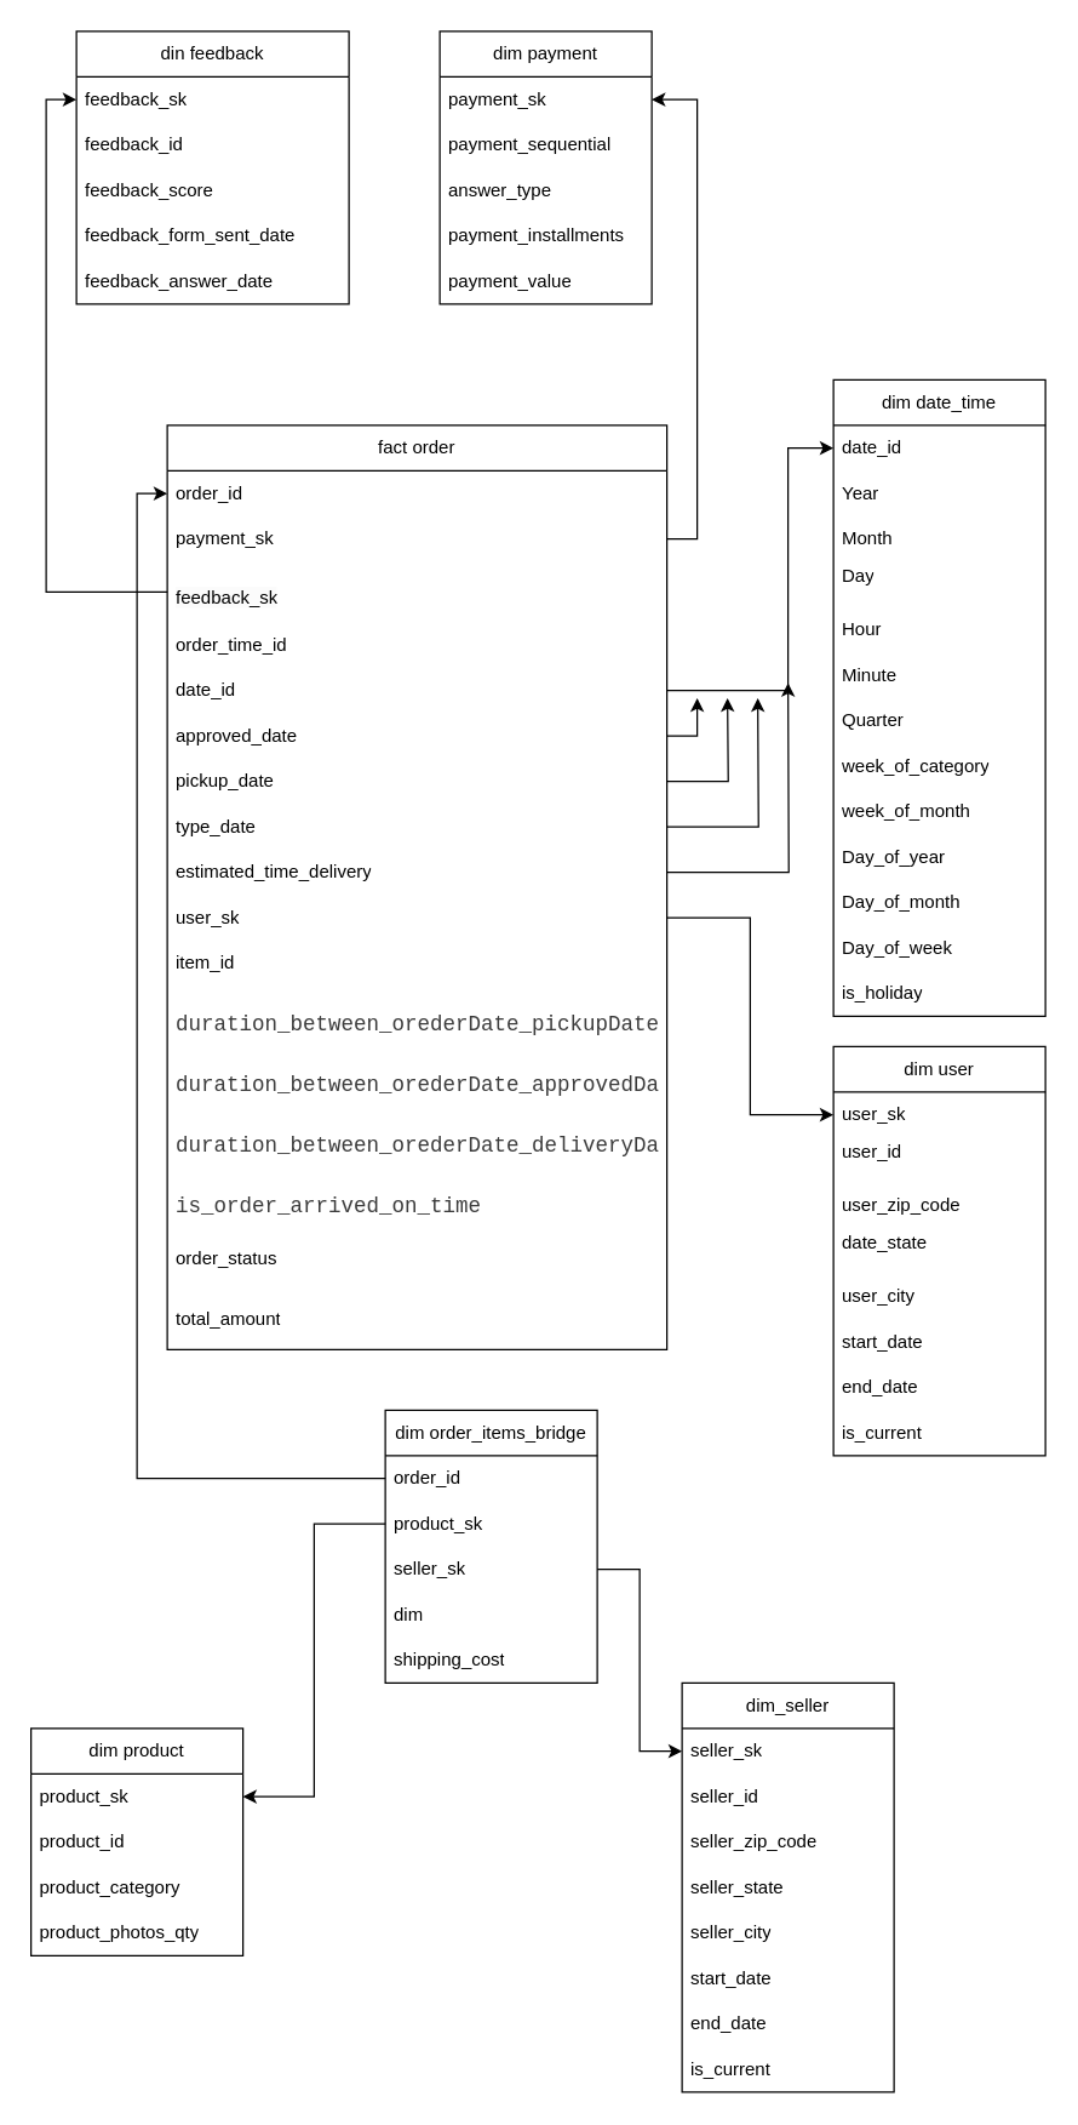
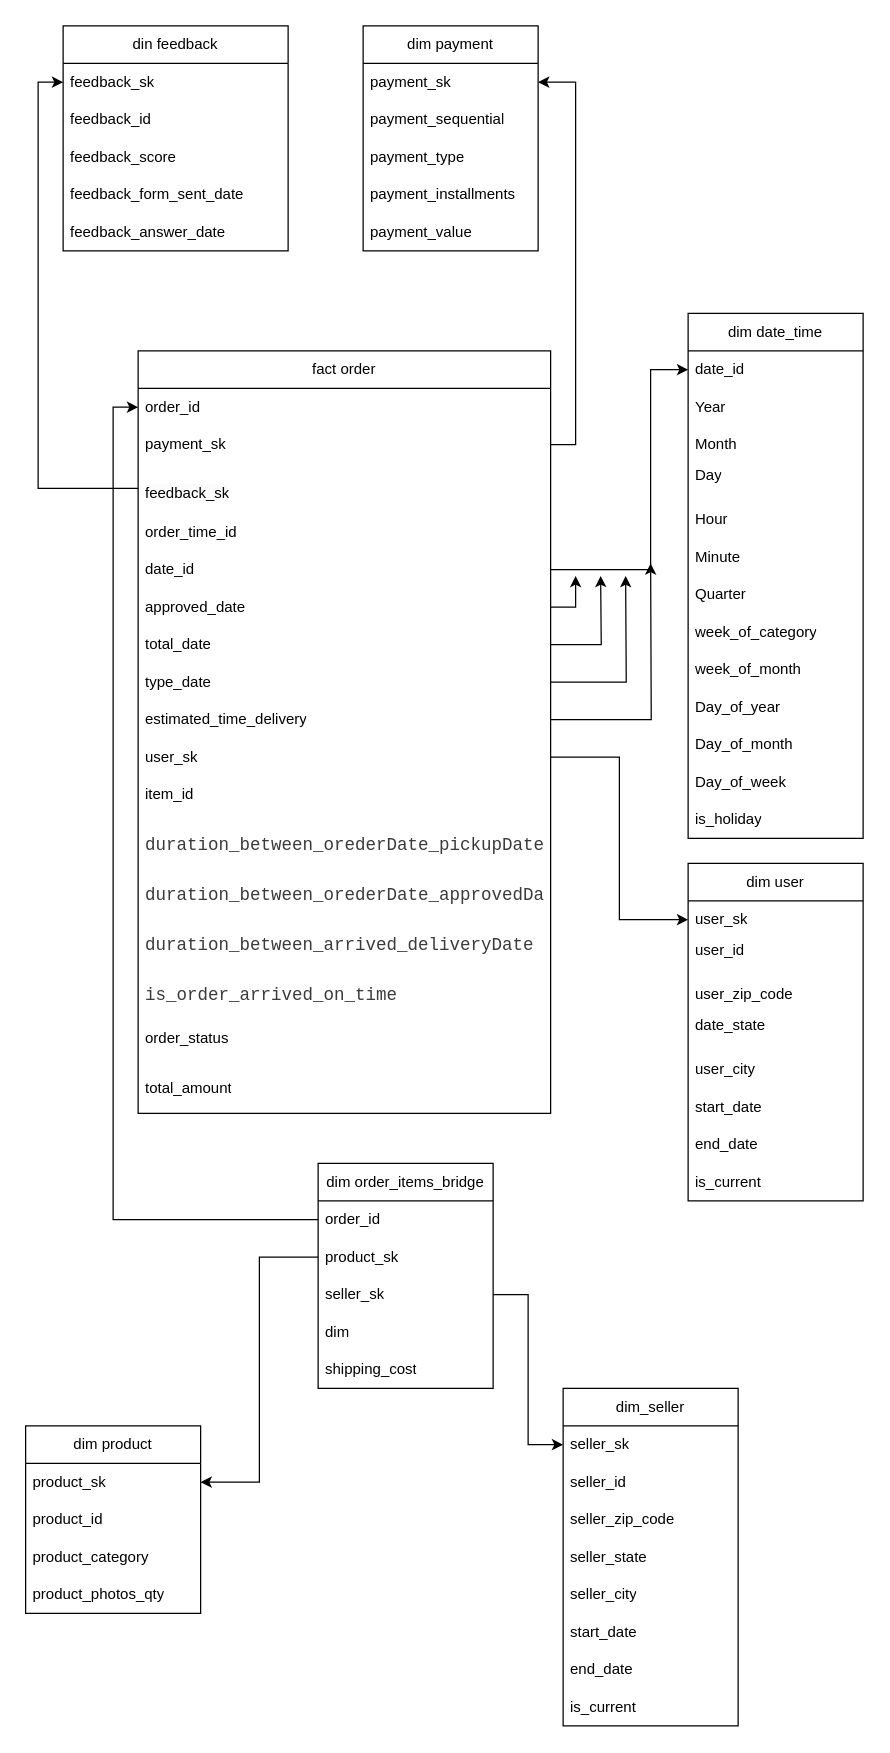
- <mxCell id="19" value="answer_type" style="text;strokeColor=none;fillColor=none;align=left;verticalAlign=middle;spacingLeft=4;spacingRight=4;overflow=hidden;points=[[0,0.5],[1,0.5]];portConstraint=eastwest;rotatable=0;whiteSpace=wrap;html=1;" parent="16" vertex="1"><mxGeometry y="90" width="140" height="30" as="geometry" /></mxCell>
+ <mxCell id="19" value="payment_type" style="text;strokeColor=none;fillColor=none;align=left;verticalAlign=middle;spacingLeft=4;spacingRight=4;overflow=hidden;points=[[0,0.5],[1,0.5]];portConstraint=eastwest;rotatable=0;whiteSpace=wrap;html=1;" parent="16" vertex="1"><mxGeometry y="90" width="140" height="30" as="geometry" /></mxCell>
- <mxCell id="41" value="pickup_date" style="text;strokeColor=none;fillColor=none;align=left;verticalAlign=middle;spacingLeft=4;spacingRight=4;overflow=hidden;points=[[0,0.5],[1,0.5]];portConstraint=eastwest;rotatable=0;whiteSpace=wrap;html=1;" parent="32" vertex="1"><mxGeometry y="220" width="330" height="30" as="geometry" /></mxCell>
+ <mxCell id="41" value="total_date" style="text;strokeColor=none;fillColor=none;align=left;verticalAlign=middle;spacingLeft=4;spacingRight=4;overflow=hidden;points=[[0,0.5],[1,0.5]];portConstraint=eastwest;rotatable=0;whiteSpace=wrap;html=1;" parent="32" vertex="1"><mxGeometry y="220" width="330" height="30" as="geometry" /></mxCell>
- <mxCell id="50" value="&lt;br&gt;&lt;div style=&quot;color: #3b3b3b;background-color: #ffffff;font-family: Consolas, 'Courier New', monospace;font-weight: normal;font-size: 14px;line-height: 19px;white-space: pre;&quot;&gt;&lt;div&gt;&lt;span style=&quot;color: #3b3b3b;&quot;&gt;duration_between_orederDate_deliveryDate&lt;/span&gt;&lt;/div&gt;&lt;/div&gt;&lt;div&gt;&lt;br/&gt;&lt;/div&gt;" style="text;strokeColor=none;fillColor=none;align=left;verticalAlign=middle;spacingLeft=4;spacingRight=4;overflow=hidden;points=[[0,0.5],[1,0.5]];portConstraint=eastwest;rotatable=0;whiteSpace=wrap;html=1;" parent="32" vertex="1"><mxGeometry y="450" width="330" height="40" as="geometry" /></mxCell>
+ <mxCell id="50" value="&lt;br&gt;&lt;div style=&quot;color: #3b3b3b;background-color: #ffffff;font-family: Consolas, 'Courier New', monospace;font-weight: normal;font-size: 14px;line-height: 19px;white-space: pre;&quot;&gt;&lt;div&gt;&lt;span style=&quot;color: #3b3b3b;&quot;&gt;duration_between_arrived_deliveryDate&lt;/span&gt;&lt;/div&gt;&lt;/div&gt;&lt;div&gt;&lt;br/&gt;&lt;/div&gt;" style="text;strokeColor=none;fillColor=none;align=left;verticalAlign=middle;spacingLeft=4;spacingRight=4;overflow=hidden;points=[[0,0.5],[1,0.5]];portConstraint=eastwest;rotatable=0;whiteSpace=wrap;html=1;" parent="32" vertex="1"><mxGeometry y="450" width="330" height="40" as="geometry" /></mxCell>
